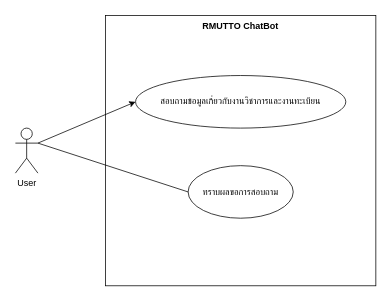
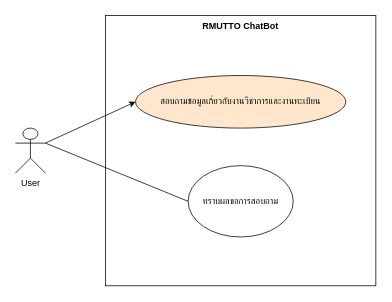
- <mxCell id="3" value="สอบถามข้อมูลเกี่ยวกับงานวิชาการและงานทะเบียน" style="ellipse;whiteSpace=wrap;html=1;" parent="1" vertex="1"><mxGeometry x="180" y="100" width="280" height="70" as="geometry" /></mxCell>
+ <mxCell id="3" value="สอบถามข้อมูลเกี่ยวกับงานวิชาการและงานทะเบียน" style="ellipse;whiteSpace=wrap;html=1;fillColor=#ffe6cc;" parent="1" vertex="1"><mxGeometry x="180" y="100" width="280" height="70" as="geometry" /></mxCell>
- <mxCell id="4" value="User" style="shape=umlActor;verticalLabelPosition=bottom;verticalAlign=top;html=1;outlineConnect=0;" parent="1" vertex="1"><mxGeometry x="20" y="170" width="30" height="60" as="geometry" /></mxCell>
+ <mxCell id="4" value="User" style="shape=umlActor;verticalLabelPosition=bottom;verticalAlign=top;html=1;outlineConnect=0;" parent="1" vertex="1"><mxGeometry x="20" y="170" width="40" height="60" as="geometry" /></mxCell>
- <mxCell id="5" value="ทราบผลขอการสอบถาม" style="ellipse;whiteSpace=wrap;html=1;" parent="1" vertex="1"><mxGeometry x="250" y="220" width="140" height="70" as="geometry" /></mxCell>
+ <mxCell id="5" value="ทราบผลขอการสอบถาม" style="ellipse;whiteSpace=wrap;html=1;" parent="1" vertex="1"><mxGeometry x="250" y="220" width="140" height="95" as="geometry" /></mxCell>
